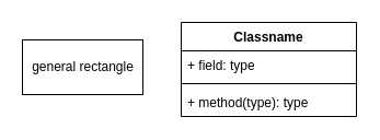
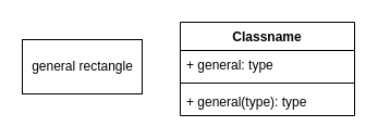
- <mxCell id="4" value="+ field: type" style="text;strokeColor=none;fillColor=none;align=left;verticalAlign=top;spacingLeft=4;spacingRight=4;overflow=hidden;rotatable=0;points=[[0,0.5],[1,0.5]];portConstraint=eastwest;" vertex="1" parent="3"><mxGeometry y="26" width="160" height="26" as="geometry" /></mxCell>
+ <mxCell id="4" value="+ general: type" style="text;strokeColor=none;fillColor=none;align=left;verticalAlign=top;spacingLeft=4;spacingRight=4;overflow=hidden;rotatable=0;points=[[0,0.5],[1,0.5]];portConstraint=eastwest;" vertex="1" parent="3"><mxGeometry y="26" width="160" height="26" as="geometry" /></mxCell>
- <mxCell id="6" value="+ method(type): type" style="text;strokeColor=none;fillColor=none;align=left;verticalAlign=top;spacingLeft=4;spacingRight=4;overflow=hidden;rotatable=0;points=[[0,0.5],[1,0.5]];portConstraint=eastwest;" vertex="1" parent="3"><mxGeometry y="60" width="160" height="26" as="geometry" /></mxCell>
+ <mxCell id="6" value="+ general(type): type" style="text;strokeColor=none;fillColor=none;align=left;verticalAlign=top;spacingLeft=4;spacingRight=4;overflow=hidden;rotatable=0;points=[[0,0.5],[1,0.5]];portConstraint=eastwest;" vertex="1" parent="3"><mxGeometry y="60" width="160" height="26" as="geometry" /></mxCell>
